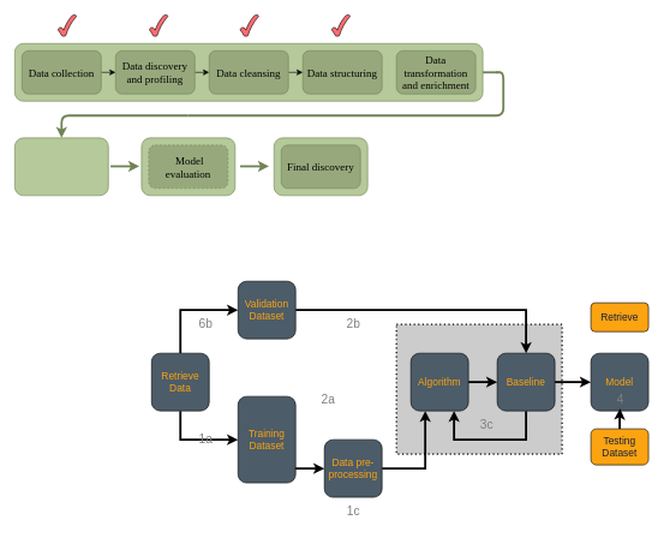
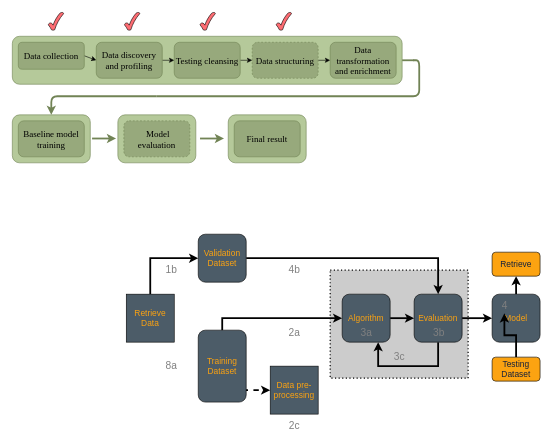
- <mxCell id="8" value="&lt;p style=&quot;font-size: 15px;&quot;&gt;&lt;font face=&quot;Times New Roman&quot; style=&quot;font-size: 15px;&quot; color=&quot;#000000&quot;&gt;Data collection&lt;/font&gt;&lt;/p&gt;" style="rounded=1;whiteSpace=wrap;html=1;fillColor=#97A97C;strokeColor=#718355;fontSize=15;fontStyle=0" parent="1" vertex="1"><mxGeometry x="30" y="70" width="110" height="60" as="geometry" /></mxCell>
+ <mxCell id="8" value="&lt;p style=&quot;font-size: 15px;&quot;&gt;&lt;font face=&quot;Times New Roman&quot; style=&quot;font-size: 15px;&quot; color=&quot;#000000&quot;&gt;Data collection&lt;/font&gt;&lt;/p&gt;" style="rounded=1;whiteSpace=wrap;html=1;fillColor=#97A97C;strokeColor=#718355;fontSize=15;fontStyle=0" parent="1" vertex="1"><mxGeometry x="30" y="70" width="110" height="45" as="geometry" /></mxCell>
- <mxCell id="12" value="&lt;p style=&quot;font-size: 15px;&quot;&gt;&lt;font face=&quot;Times New Roman&quot; style=&quot;font-size: 15px;&quot; color=&quot;#000000&quot;&gt;Data cleansing&lt;/font&gt;&lt;/p&gt;" style="rounded=1;whiteSpace=wrap;html=1;fillColor=#97A97C;strokeColor=#718355;fontSize=15;fontStyle=0" parent="1" vertex="1"><mxGeometry x="290" y="70" width="110" height="60" as="geometry" /></mxCell>
+ <mxCell id="12" value="&lt;p style=&quot;font-size: 15px;&quot;&gt;&lt;font face=&quot;Times New Roman&quot; style=&quot;font-size: 15px;&quot; color=&quot;#000000&quot;&gt;Testing cleansing&lt;/font&gt;&lt;/p&gt;" style="rounded=1;whiteSpace=wrap;html=1;fillColor=#97A97C;strokeColor=#718355;fontSize=15;fontStyle=0" parent="1" vertex="1"><mxGeometry x="290" y="70" width="110" height="60" as="geometry" /></mxCell>
- <mxCell id="14" value="&lt;p style=&quot;font-size: 15px;&quot;&gt;&lt;font face=&quot;Times New Roman&quot; style=&quot;font-size: 15px;&quot; color=&quot;#000000&quot;&gt;Data structuring&lt;/font&gt;&lt;/p&gt;" style="rounded=1;whiteSpace=wrap;html=1;fillColor=#97A97C;strokeColor=#718355;fontSize=15;fontStyle=0" parent="1" vertex="1"><mxGeometry x="420" y="70" width="110" height="60" as="geometry" /></mxCell>
+ <mxCell id="14" value="&lt;p style=&quot;font-size: 15px;&quot;&gt;&lt;font face=&quot;Times New Roman&quot; style=&quot;font-size: 15px;&quot; color=&quot;#000000&quot;&gt;Data structuring&lt;/font&gt;&lt;/p&gt;" style="rounded=1;whiteSpace=wrap;html=1;fillColor=#97A97C;strokeColor=#718355;fontSize=15;fontStyle=0;dashed=1;" parent="1" vertex="1"><mxGeometry x="420" y="70" width="110" height="60" as="geometry" /></mxCell>
+ <mxCell id="13" style="edgeStyle=none;html=1;exitX=1;exitY=0.5;exitDx=0;exitDy=0;fontFamily=Times New Roman;fontSize=15;fontColor=#000000;strokeColor=#000000;fontStyle=0" parent="1" source="14" target="15" edge="1"><mxGeometry relative="1" as="geometry" /></mxCell>
+ <mxCell id="16" value="&lt;p style=&quot;font-size: 15px;&quot;&gt;&lt;font face=&quot;Times New Roman&quot; style=&quot;font-size: 15px;&quot; color=&quot;#000000&quot;&gt;Baseline model training&lt;/font&gt;&lt;/p&gt;" style="rounded=1;whiteSpace=wrap;html=1;fillColor=#97A97C;strokeColor=#718355;fontSize=15;fontStyle=0" parent="1" vertex="1"><mxGeometry x="30" y="201" width="110" height="60" as="geometry" /></mxCell>
- <mxCell id="18" value="&lt;p style=&quot;font-size: 15px;&quot;&gt;&lt;font face=&quot;Times New Roman&quot; style=&quot;font-size: 15px;&quot; color=&quot;#000000&quot;&gt;Final discovery&lt;/font&gt;&lt;/p&gt;" style="rounded=1;whiteSpace=wrap;html=1;fillColor=#97A97C;strokeColor=#718355;fontSize=15;fontStyle=0" parent="1" vertex="1"><mxGeometry x="390" y="201" width="110" height="60" as="geometry" /></mxCell>
+ <mxCell id="18" value="&lt;p style=&quot;font-size: 15px;&quot;&gt;&lt;font face=&quot;Times New Roman&quot; style=&quot;font-size: 15px;&quot; color=&quot;#000000&quot;&gt;Final result&lt;/font&gt;&lt;/p&gt;" style="rounded=1;whiteSpace=wrap;html=1;fillColor=#97A97C;strokeColor=#718355;fontSize=15;fontStyle=0" parent="1" vertex="1"><mxGeometry x="390" y="201" width="110" height="60" as="geometry" /></mxCell>
- <mxCell id="47" value="&lt;font style=&quot;font-size: 17px;&quot;&gt;6b&lt;/font&gt;" style="text;html=1;align=center;verticalAlign=middle;resizable=0;points=[];autosize=1;strokeColor=none;fillColor=none;fontSize=17;fontColor=#808080;" parent="1" vertex="1"><mxGeometry x="270" y="435" width="30" height="30" as="geometry" /></mxCell>
+ <mxCell id="47" value="&lt;font style=&quot;font-size: 17px;&quot;&gt;1b&lt;/font&gt;" style="text;html=1;align=center;verticalAlign=middle;resizable=0;points=[];autosize=1;strokeColor=none;fillColor=none;fontSize=17;fontColor=#808080;" parent="1" vertex="1"><mxGeometry x="270" y="435" width="30" height="30" as="geometry" /></mxCell>
- <mxCell id="50" value="&lt;font style=&quot;font-size: 17px;&quot;&gt;2b&lt;/font&gt;" style="text;html=1;align=center;verticalAlign=middle;resizable=0;points=[];autosize=1;strokeColor=none;fillColor=none;fontSize=17;fontColor=#808080;" parent="1" vertex="1"><mxGeometry x="475" y="435" width="30" height="30" as="geometry" /></mxCell>
+ <mxCell id="50" value="&lt;font style=&quot;font-size: 17px;&quot;&gt;4b&lt;/font&gt;" style="text;html=1;align=center;verticalAlign=middle;resizable=0;points=[];autosize=1;strokeColor=none;fillColor=none;fontSize=17;fontColor=#808080;" parent="1" vertex="1"><mxGeometry x="475" y="435" width="30" height="30" as="geometry" /></mxCell>
+ <mxCell id="43" style="edgeStyle=orthogonalEdgeStyle;rounded=0;html=1;exitX=0.5;exitY=0;exitDx=0;exitDy=0;entryX=0.5;entryY=1;entryDx=0;entryDy=0;fontSize=15;fontColor=#14213D;strokeColor=#000000;strokeWidth=3;elbow=vertical;" parent="1" source="44" target="45" edge="1"><mxGeometry relative="1" as="geometry" /></mxCell>
- <mxCell id="30" value="&lt;font color=&quot;#fca311&quot; style=&quot;font-size: 14px;&quot;&gt;Retrieve Data&lt;/font&gt;" style="rounded=1;whiteSpace=wrap;html=1;fillColor=#4C5C68;strokeColor=#000000;fontSize=14;" parent="1" vertex="1"><mxGeometry x="210" y="490" width="80" height="80" as="geometry" /></mxCell>
+ <mxCell id="30" value="&lt;font color=&quot;#fca311&quot; style=&quot;font-size: 14px;&quot;&gt;Retrieve Data&lt;/font&gt;" style="whiteSpace=wrap;html=1;fillColor=#4C5C68;strokeColor=#000000;fontSize=14;rounded=0;" parent="1" vertex="1"><mxGeometry x="210" y="490" width="80" height="80" as="geometry" /></mxCell>
+ <mxCell id="33" style="edgeStyle=elbowEdgeStyle;rounded=0;html=1;exitX=0.5;exitY=0;exitDx=0;exitDy=0;entryX=0;entryY=0.5;entryDx=0;entryDy=0;fontSize=15;fontColor=#14213D;strokeColor=#000000;strokeWidth=3;" parent="1" source="35" target="39" edge="1"><mxGeometry relative="1" as="geometry"><Array as="points"><mxPoint x="370" y="540" /></Array></mxGeometry></mxCell>
- <mxCell id="42" value="&lt;font color=&quot;#fca311&quot; style=&quot;font-size: 14px&quot;&gt;Baseline&lt;br style=&quot;font-size: 14px&quot;&gt;&lt;/font&gt;" style="rounded=1;whiteSpace=wrap;html=1;fillColor=#4C5C68;strokeColor=#000000;fontSize=14;" parent="1" vertex="1"><mxGeometry x="690" y="490" width="80" height="80" as="geometry" /></mxCell>
+ <mxCell id="42" value="&lt;font color=&quot;#fca311&quot; style=&quot;font-size: 14px&quot;&gt;Evaluation&lt;br style=&quot;font-size: 14px&quot;&gt;&lt;/font&gt;" style="rounded=1;whiteSpace=wrap;html=1;fillColor=#4C5C68;strokeColor=#000000;fontSize=14;" parent="1" vertex="1"><mxGeometry x="690" y="490" width="80" height="80" as="geometry" /></mxCell>
- <mxCell id="49" value="&lt;font style=&quot;font-size: 17px;&quot;&gt;2a&lt;/font&gt;" style="text;html=1;align=center;verticalAlign=middle;resizable=0;points=[];autosize=1;strokeColor=none;fillColor=none;fontSize=17;fontColor=#808080;" parent="1" vertex="1"><mxGeometry x="440" y="540" width="30" height="30" as="geometry" /></mxCell>
+ <mxCell id="49" value="&lt;font style=&quot;font-size: 17px;&quot;&gt;2a&lt;/font&gt;" style="text;html=1;align=center;verticalAlign=middle;resizable=0;points=[];autosize=1;strokeColor=none;fillColor=none;fontSize=17;fontColor=#808080;" parent="1" vertex="1"><mxGeometry x="475" y="540" width="30" height="30" as="geometry" /></mxCell>
+ <mxCell id="51" value="&lt;font style=&quot;font-size: 17px&quot;&gt;3a&lt;/font&gt;" style="text;html=1;align=center;verticalAlign=middle;resizable=0;points=[];autosize=1;strokeColor=none;fillColor=none;fontSize=17;fontColor=#808080;" parent="1" vertex="1"><mxGeometry x="595" y="540" width="30" height="30" as="geometry" /></mxCell>
+ <mxCell id="52" value="&lt;font style=&quot;font-size: 17px&quot;&gt;3b&lt;/font&gt;" style="text;html=1;align=center;verticalAlign=middle;resizable=0;points=[];autosize=1;strokeColor=none;fillColor=none;fontSize=17;fontColor=#808080;" parent="1" vertex="1"><mxGeometry x="716" y="540" width="30" height="30" as="geometry" /></mxCell>
- <mxCell id="54" value="&lt;font style=&quot;font-size: 17px&quot;&gt;4&lt;/font&gt;" style="text;html=1;align=center;verticalAlign=middle;resizable=0;points=[];autosize=1;strokeColor=none;fillColor=none;fontSize=17;fontColor=#808080;" parent="1" vertex="1"><mxGeometry x="851" y="544" width="19" height="23" as="geometry" /></mxCell>
+ <mxCell id="54" value="&lt;font style=&quot;font-size: 17px&quot;&gt;4&lt;/font&gt;" style="text;html=1;align=center;verticalAlign=middle;resizable=0;points=[];autosize=1;strokeColor=none;fillColor=none;fontSize=17;fontColor=#808080;" parent="1" vertex="1"><mxGeometry x="831" y="499" width="19" height="23" as="geometry" /></mxCell>
- <mxCell id="53" value="&lt;font style=&quot;font-size: 17px&quot;&gt;3c&lt;/font&gt;" style="text;html=1;align=center;verticalAlign=middle;resizable=0;points=[];autosize=1;strokeColor=none;fillColor=none;fontSize=17;fontColor=#808080;" parent="1" vertex="1"><mxGeometry x="660" y="575" width="30" height="30" as="geometry" /></mxCell>
+ <mxCell id="53" value="&lt;font style=&quot;font-size: 17px&quot;&gt;3c&lt;/font&gt;" style="text;html=1;align=center;verticalAlign=middle;resizable=0;points=[];autosize=1;strokeColor=none;fillColor=none;fontSize=17;fontColor=#808080;" parent="1" vertex="1"><mxGeometry x="650" y="580" width="30" height="30" as="geometry" /></mxCell>
- <mxCell id="29" style="edgeStyle=elbowEdgeStyle;rounded=0;html=1;exitX=0.5;exitY=1;exitDx=0;exitDy=0;entryX=0;entryY=0.5;entryDx=0;entryDy=0;fontSize=14;fontColor=#14213D;strokeColor=#000000;strokeWidth=3;" parent="1" source="30" target="35" edge="1"><mxGeometry relative="1" as="geometry"><Array as="points"><mxPoint x="250" y="590" /></Array></mxGeometry></mxCell>
- <mxCell id="46" value="&lt;font style=&quot;font-size: 17px;&quot;&gt;1a&lt;/font&gt;" style="text;html=1;align=center;verticalAlign=middle;resizable=0;points=[];autosize=1;strokeColor=none;fillColor=none;fontSize=17;fontColor=#808080;" parent="1" vertex="1"><mxGeometry x="270" y="595" width="30" height="30" as="geometry" /></mxCell>
+ <mxCell id="46" value="&lt;font style=&quot;font-size: 17px;&quot;&gt;8a&lt;/font&gt;" style="text;html=1;align=center;verticalAlign=middle;resizable=0;points=[];autosize=1;strokeColor=none;fillColor=none;fontSize=17;fontColor=#808080;" parent="1" vertex="1"><mxGeometry x="270" y="595" width="30" height="30" as="geometry" /></mxCell>
- <mxCell id="56" value="&lt;font style=&quot;font-size: 14px&quot;&gt;&lt;font color=&quot;#14213d&quot;&gt;Testing Dataset&lt;/font&gt;&lt;br style=&quot;font-size: 14px&quot;&gt;&lt;/font&gt;" style="rounded=1;whiteSpace=wrap;html=1;fillColor=#FCA311;strokeColor=#000000;fontSize=14;" parent="1" vertex="1"><mxGeometry x="820" y="595" width="80" height="50" as="geometry" /></mxCell>
+ <mxCell id="56" value="&lt;font style=&quot;font-size: 14px&quot;&gt;&lt;font color=&quot;#14213d&quot;&gt;Testing Dataset&lt;/font&gt;&lt;br style=&quot;font-size: 14px&quot;&gt;&lt;/font&gt;" style="rounded=1;whiteSpace=wrap;html=1;fillColor=#FCA311;strokeColor=#000000;fontSize=14;" parent="1" vertex="1"><mxGeometry x="820" y="595" width="80" height="40" as="geometry" /></mxCell>
- <mxCell id="36" style="edgeStyle=elbowEdgeStyle;rounded=0;html=1;exitX=1;exitY=0.5;exitDx=0;exitDy=0;entryX=0.25;entryY=1;entryDx=0;entryDy=0;fontSize=15;fontColor=#14213D;strokeColor=#000000;strokeWidth=3;" parent="1" source="37" target="39" edge="1"><mxGeometry relative="1" as="geometry"><Array as="points"><mxPoint x="590" y="610" /></Array></mxGeometry></mxCell>
- <mxCell id="34" style="edgeStyle=elbowEdgeStyle;rounded=0;html=1;exitX=0.5;exitY=1;exitDx=0;exitDy=0;fontSize=15;fontColor=#14213D;strokeColor=#000000;strokeWidth=3;entryX=0;entryY=0.5;entryDx=0;entryDy=0;" parent="1" source="35" target="37" edge="1"><mxGeometry relative="1" as="geometry"><mxPoint x="450" y="650" as="targetPoint" /><Array as="points"><mxPoint x="370" y="650" /></Array></mxGeometry></mxCell>
+ <mxCell id="34" style="edgeStyle=elbowEdgeStyle;rounded=0;html=1;exitX=0.5;exitY=1;exitDx=0;exitDy=0;fontSize=15;fontColor=#14213D;strokeColor=#000000;strokeWidth=3;entryX=0;entryY=0.5;entryDx=0;entryDy=0;dashed=1;" parent="1" source="35" target="37" edge="1"><mxGeometry relative="1" as="geometry"><mxPoint x="450" y="650" as="targetPoint" /><Array as="points"><mxPoint x="370" y="650" /></Array></mxGeometry></mxCell>
- <mxCell id="37" value="&lt;font color=&quot;#fca311&quot; style=&quot;font-size: 14px;&quot;&gt;Data pre-processing&lt;br style=&quot;font-size: 14px;&quot;&gt;&lt;/font&gt;" style="rounded=1;whiteSpace=wrap;html=1;fillColor=#4C5C68;strokeColor=#000000;fontSize=14;" parent="1" vertex="1"><mxGeometry x="450" y="610" width="80" height="80" as="geometry" /></mxCell>
+ <mxCell id="37" value="&lt;font color=&quot;#fca311&quot; style=&quot;font-size: 14px;&quot;&gt;Data pre-processing&lt;br style=&quot;font-size: 14px;&quot;&gt;&lt;/font&gt;" style="whiteSpace=wrap;html=1;fillColor=#4C5C68;strokeColor=#000000;fontSize=14;rounded=0;" parent="1" vertex="1"><mxGeometry x="450" y="610" width="80" height="80" as="geometry" /></mxCell>
- <mxCell id="48" value="&lt;font style=&quot;font-size: 17px;&quot;&gt;1c&lt;/font&gt;" style="text;html=1;align=center;verticalAlign=middle;resizable=0;points=[];autosize=1;strokeColor=none;fillColor=none;fontSize=17;fontColor=#808080;" parent="1" vertex="1"><mxGeometry x="475" y="695" width="30" height="30" as="geometry" /></mxCell>
+ <mxCell id="48" value="&lt;font style=&quot;font-size: 17px;&quot;&gt;2c&lt;/font&gt;" style="text;html=1;align=center;verticalAlign=middle;resizable=0;points=[];autosize=1;strokeColor=none;fillColor=none;fontSize=17;fontColor=#808080;" parent="1" vertex="1"><mxGeometry x="475" y="695" width="30" height="30" as="geometry" /></mxCell>
